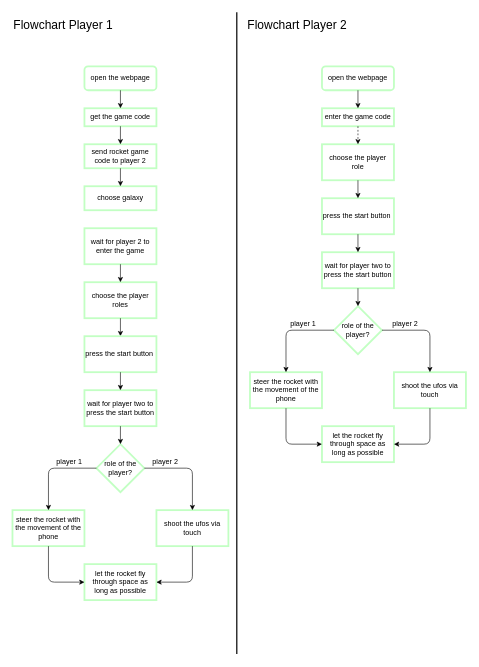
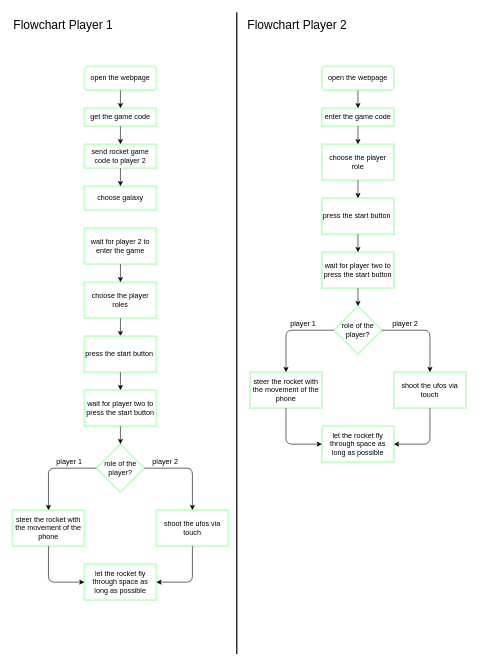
- <mxCell id="42" value="" style="endArrow=classic;html=1;exitX=0.5;exitY=1;exitDx=0;exitDy=0;dashed=1;" parent="1" source="24" target="25" edge="1"><mxGeometry width="50" height="50" relative="1" as="geometry"><mxPoint x="466" y="290" as="sourcePoint" /><mxPoint x="516" y="240" as="targetPoint" /></mxGeometry></mxCell>
+ <mxCell id="42" value="" style="endArrow=classic;html=1;exitX=0.5;exitY=1;exitDx=0;exitDy=0;" parent="1" source="24" target="25" edge="1"><mxGeometry width="50" height="50" relative="1" as="geometry"><mxPoint x="466" y="290" as="sourcePoint" /><mxPoint x="516" y="240" as="targetPoint" /></mxGeometry></mxCell>
